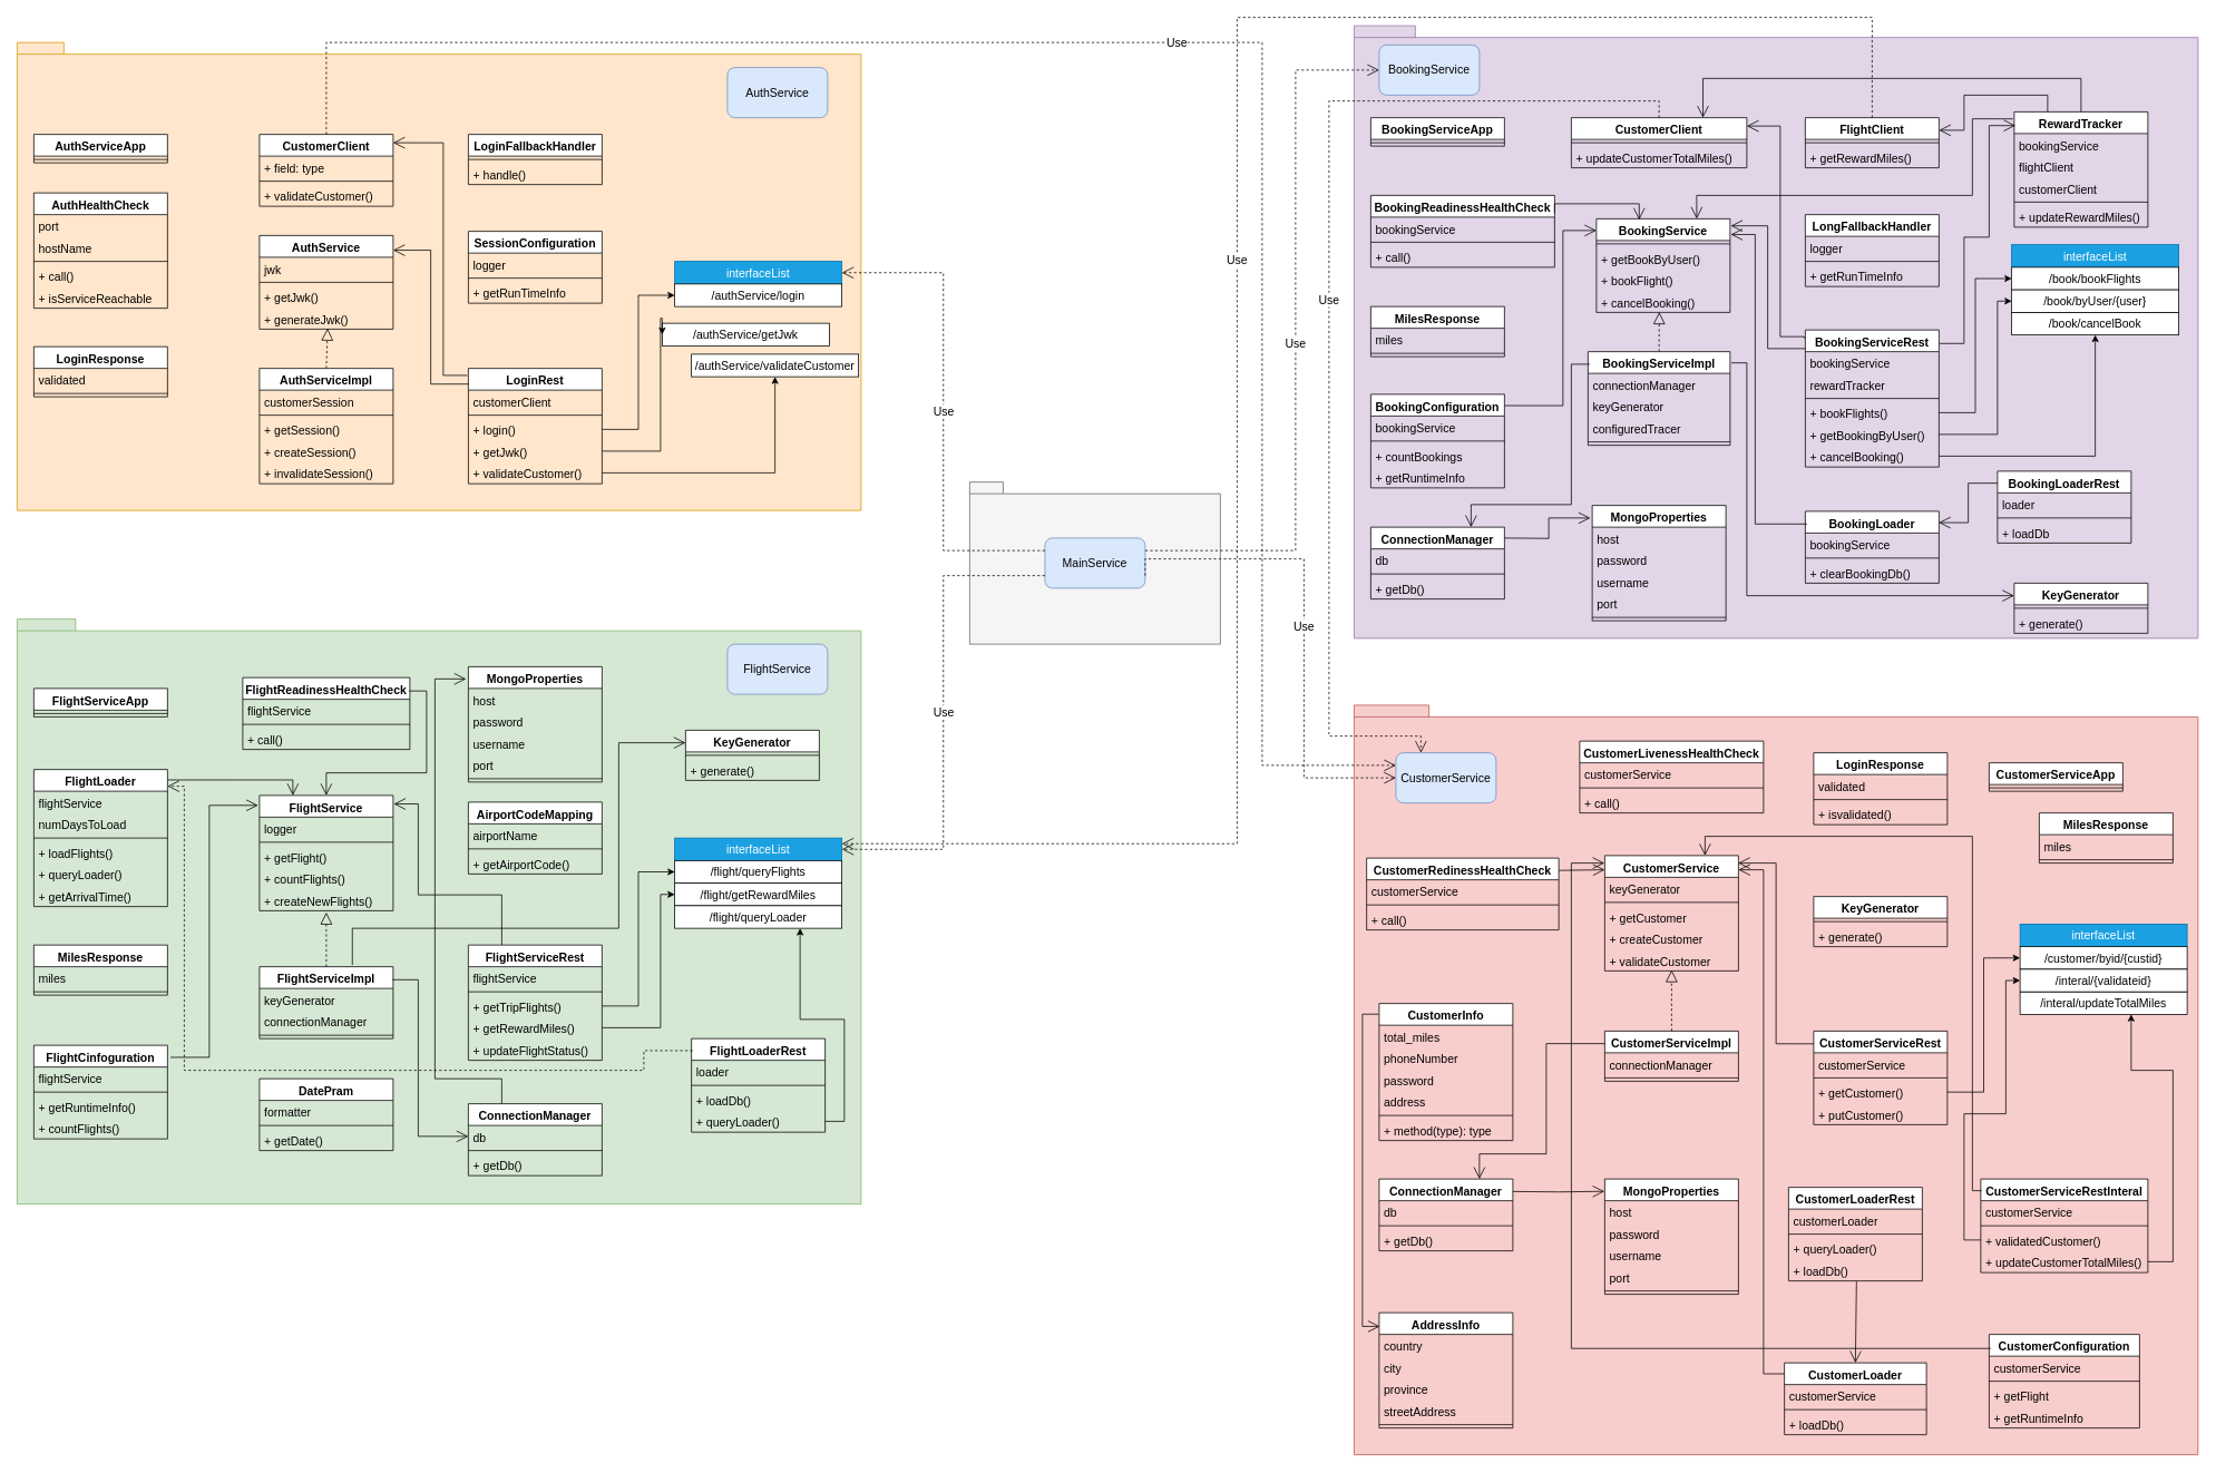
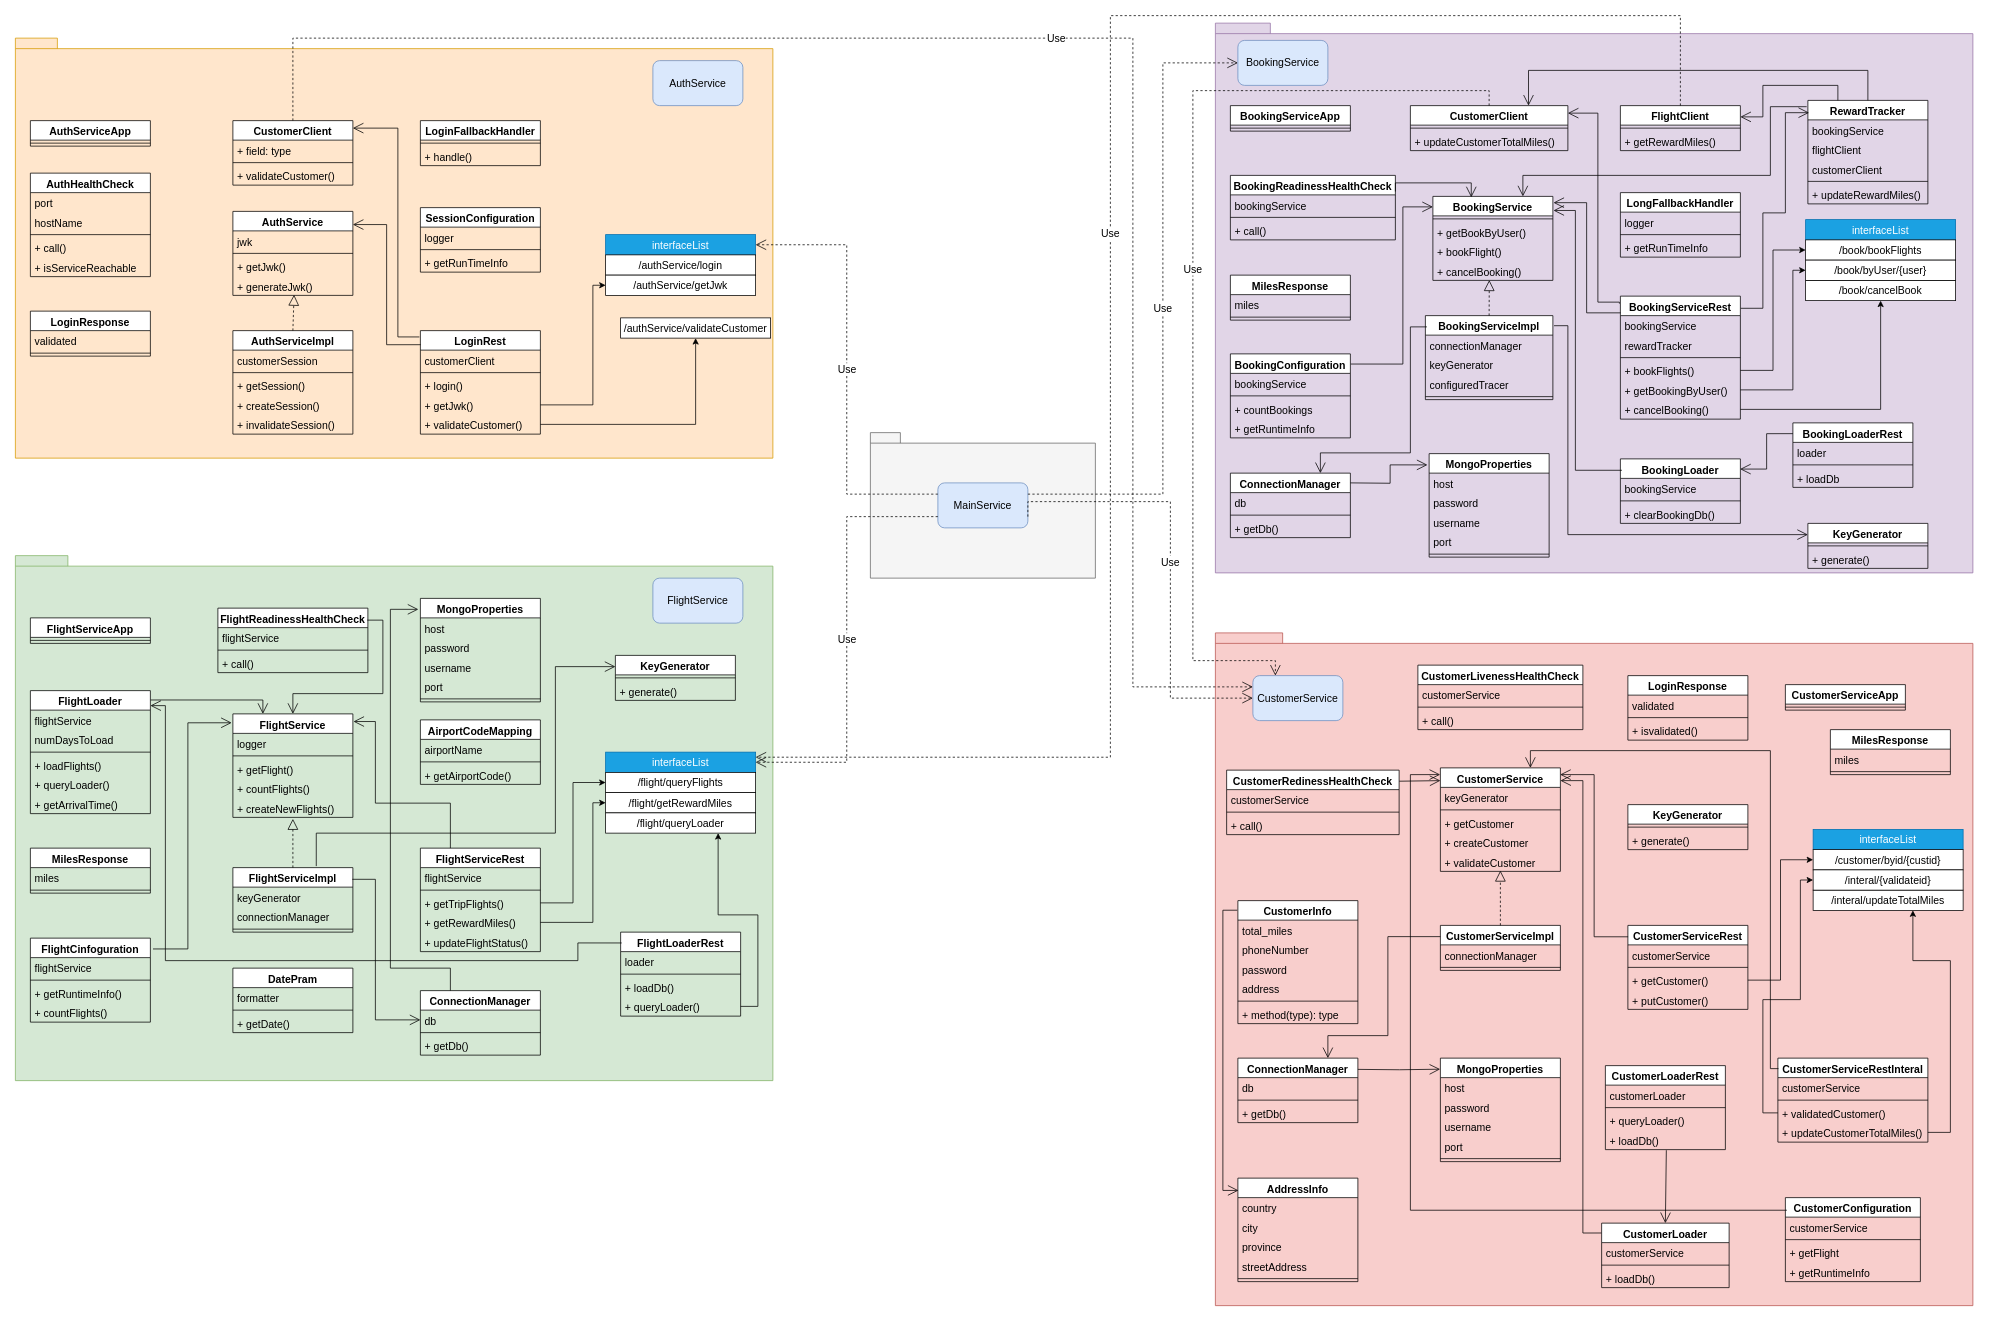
- <mxCell id="46" value="/authService/getJwk" style="rounded=0;whiteSpace=wrap;html=1;fontSize=14;" vertex="1" parent="1"><mxGeometry x="792" y="386" width="200" height="27" as="geometry" /></mxCell>
+ <mxCell id="46" value="/authService/getJwk" style="rounded=0;whiteSpace=wrap;html=1;fontSize=14;" vertex="1" parent="1"><mxGeometry x="807" y="366" width="200" height="27" as="geometry" /></mxCell>
- <mxCell id="47" value="" style="endArrow=classic;html=1;rounded=0;fontSize=14;entryX=0;entryY=0.5;entryDx=0;entryDy=0;exitX=1;exitY=0.5;exitDx=0;exitDy=0;edgeStyle=orthogonalEdgeStyle;" edge="1" parent="1" source="40" target="45"><mxGeometry width="50" height="50" relative="1" as="geometry"><mxPoint x="760" y="540" as="sourcePoint" /><mxPoint x="810" y="490" as="targetPoint" /></mxGeometry></mxCell>
- <mxCell id="133" value="" style="endArrow=open;endFill=1;endSize=12;html=1;rounded=0;fontSize=14;exitX=0.009;exitY=0.129;exitDx=0;exitDy=0;exitPerimeter=0;entryX=1;entryY=0.122;entryDx=0;entryDy=0;entryPerimeter=0;edgeStyle=orthogonalEdgeStyle;dashed=1;" edge="1" parent="1" source="116" target="59"><mxGeometry width="160" relative="1" as="geometry"><mxPoint x="770" y="1400" as="sourcePoint" /><mxPoint x="930" y="1400" as="targetPoint" /><Array as="points"><mxPoint x="770" y="1256" /><mxPoint x="770" y="1280" /><mxPoint x="220" y="1280" /><mxPoint x="220" y="940" /></Array></mxGeometry></mxCell>
+ <mxCell id="133" value="" style="endArrow=open;endFill=1;endSize=12;html=1;rounded=0;fontSize=14;exitX=0.009;exitY=0.129;exitDx=0;exitDy=0;exitPerimeter=0;entryX=1;entryY=0.122;entryDx=0;entryDy=0;entryPerimeter=0;edgeStyle=orthogonalEdgeStyle;" edge="1" parent="1" source="116" target="59"><mxGeometry width="160" relative="1" as="geometry"><mxPoint x="770" y="1400" as="sourcePoint" /><mxPoint x="930" y="1400" as="targetPoint" /><Array as="points"><mxPoint x="770" y="1256" /><mxPoint x="770" y="1280" /><mxPoint x="220" y="1280" /><mxPoint x="220" y="940" /></Array></mxGeometry></mxCell>
